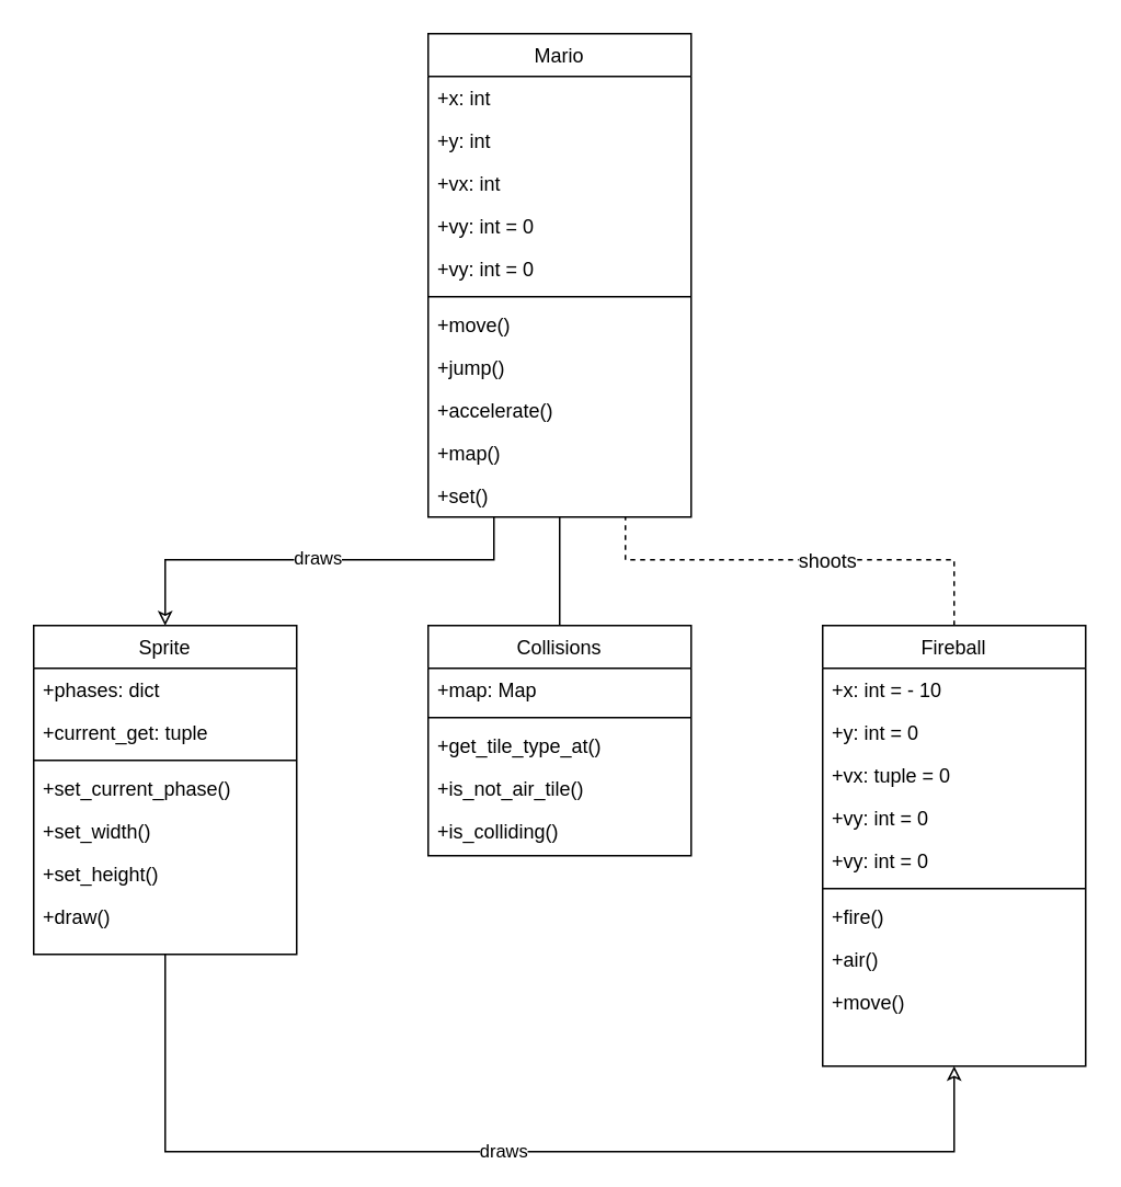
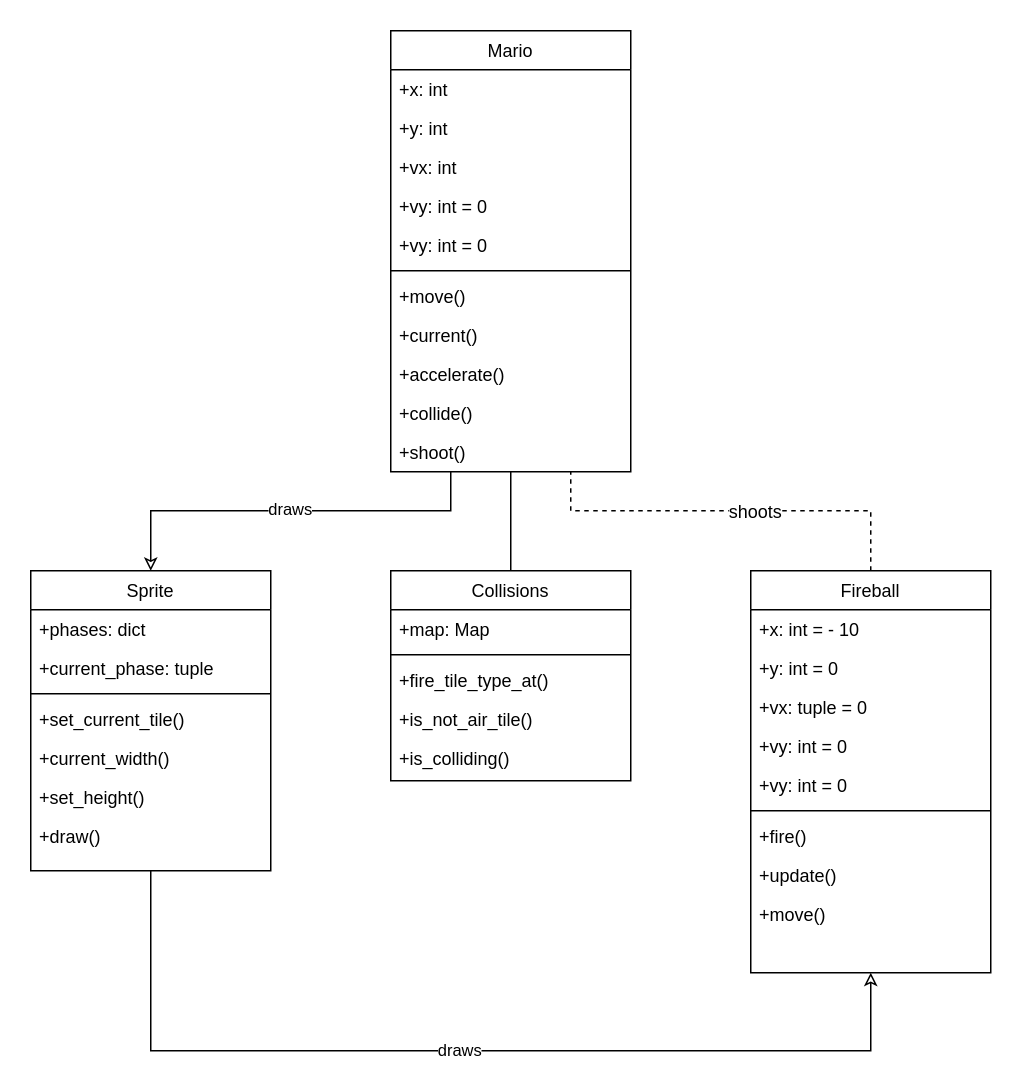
- <mxCell id="12" value="+jump()" style="text;align=left;verticalAlign=top;spacingLeft=4;spacingRight=4;overflow=hidden;rotatable=0;points=[[0,0.5],[1,0.5]];portConstraint=eastwest;rounded=0;shadow=0;html=0;" parent="4" vertex="1"><mxGeometry y="190" width="160" height="26" as="geometry" /></mxCell>
+ <mxCell id="12" value="+current()" style="text;align=left;verticalAlign=top;spacingLeft=4;spacingRight=4;overflow=hidden;rotatable=0;points=[[0,0.5],[1,0.5]];portConstraint=eastwest;rounded=0;shadow=0;html=0;" parent="4" vertex="1"><mxGeometry y="190" width="160" height="26" as="geometry" /></mxCell>
- <mxCell id="14" value="+map()" style="text;align=left;verticalAlign=top;spacingLeft=4;spacingRight=4;overflow=hidden;rotatable=0;points=[[0,0.5],[1,0.5]];portConstraint=eastwest;rounded=0;shadow=0;html=0;" parent="4" vertex="1"><mxGeometry y="242" width="160" height="26" as="geometry" /></mxCell>
+ <mxCell id="14" value="+collide()" style="text;align=left;verticalAlign=top;spacingLeft=4;spacingRight=4;overflow=hidden;rotatable=0;points=[[0,0.5],[1,0.5]];portConstraint=eastwest;rounded=0;shadow=0;html=0;" parent="4" vertex="1"><mxGeometry y="242" width="160" height="26" as="geometry" /></mxCell>
- <mxCell id="15" value="+set()" style="text;align=left;verticalAlign=top;spacingLeft=4;spacingRight=4;overflow=hidden;rotatable=0;points=[[0,0.5],[1,0.5]];portConstraint=eastwest;rounded=0;shadow=0;html=0;" parent="4" vertex="1"><mxGeometry y="268" width="160" height="26" as="geometry" /></mxCell>
+ <mxCell id="15" value="+shoot()" style="text;align=left;verticalAlign=top;spacingLeft=4;spacingRight=4;overflow=hidden;rotatable=0;points=[[0,0.5],[1,0.5]];portConstraint=eastwest;rounded=0;shadow=0;html=0;" parent="4" vertex="1"><mxGeometry y="268" width="160" height="26" as="geometry" /></mxCell>
- <mxCell id="31" value="+current_get: tuple" style="text;align=left;verticalAlign=top;spacingLeft=4;spacingRight=4;overflow=hidden;rotatable=0;points=[[0,0.5],[1,0.5]];portConstraint=eastwest;" parent="29" vertex="1"><mxGeometry y="52" width="160" height="26" as="geometry" /></mxCell>
+ <mxCell id="31" value="+current_phase: tuple" style="text;align=left;verticalAlign=top;spacingLeft=4;spacingRight=4;overflow=hidden;rotatable=0;points=[[0,0.5],[1,0.5]];portConstraint=eastwest;" parent="29" vertex="1"><mxGeometry y="52" width="160" height="26" as="geometry" /></mxCell>
- <mxCell id="41" value="+get_tile_type_at()" style="text;align=left;verticalAlign=top;spacingLeft=4;spacingRight=4;overflow=hidden;rotatable=0;points=[[0,0.5],[1,0.5]];portConstraint=eastwest;rounded=0;shadow=0;html=0;" parent="38" vertex="1"><mxGeometry y="60" width="160" height="26" as="geometry" /></mxCell>
+ <mxCell id="41" value="+fire_tile_type_at()" style="text;align=left;verticalAlign=top;spacingLeft=4;spacingRight=4;overflow=hidden;rotatable=0;points=[[0,0.5],[1,0.5]];portConstraint=eastwest;rounded=0;shadow=0;html=0;" parent="38" vertex="1"><mxGeometry y="60" width="160" height="26" as="geometry" /></mxCell>
- <mxCell id="33" value="+set_current_phase()" style="text;align=left;verticalAlign=top;spacingLeft=4;spacingRight=4;overflow=hidden;rotatable=0;points=[[0,0.5],[1,0.5]];portConstraint=eastwest;rounded=0;shadow=0;html=0;" parent="29" vertex="1"><mxGeometry y="86" width="160" height="26" as="geometry" /></mxCell>
+ <mxCell id="33" value="+set_current_tile()" style="text;align=left;verticalAlign=top;spacingLeft=4;spacingRight=4;overflow=hidden;rotatable=0;points=[[0,0.5],[1,0.5]];portConstraint=eastwest;rounded=0;shadow=0;html=0;" parent="29" vertex="1"><mxGeometry y="86" width="160" height="26" as="geometry" /></mxCell>
- <mxCell id="34" value="+set_width()" style="text;align=left;verticalAlign=top;spacingLeft=4;spacingRight=4;overflow=hidden;rotatable=0;points=[[0,0.5],[1,0.5]];portConstraint=eastwest;rounded=0;shadow=0;html=0;" parent="29" vertex="1"><mxGeometry y="112" width="160" height="26" as="geometry" /></mxCell>
+ <mxCell id="34" value="+current_width()" style="text;align=left;verticalAlign=top;spacingLeft=4;spacingRight=4;overflow=hidden;rotatable=0;points=[[0,0.5],[1,0.5]];portConstraint=eastwest;rounded=0;shadow=0;html=0;" parent="29" vertex="1"><mxGeometry y="112" width="160" height="26" as="geometry" /></mxCell>
- <mxCell id="26" value="+air()&#10;" style="text;align=left;verticalAlign=top;spacingLeft=4;spacingRight=4;overflow=hidden;rotatable=0;points=[[0,0.5],[1,0.5]];portConstraint=eastwest;rounded=0;shadow=0;html=0;" parent="18" vertex="1"><mxGeometry y="190" width="160" height="26" as="geometry" /></mxCell>
+ <mxCell id="26" value="+update()&#10;" style="text;align=left;verticalAlign=top;spacingLeft=4;spacingRight=4;overflow=hidden;rotatable=0;points=[[0,0.5],[1,0.5]];portConstraint=eastwest;rounded=0;shadow=0;html=0;" parent="18" vertex="1"><mxGeometry y="190" width="160" height="26" as="geometry" /></mxCell>
